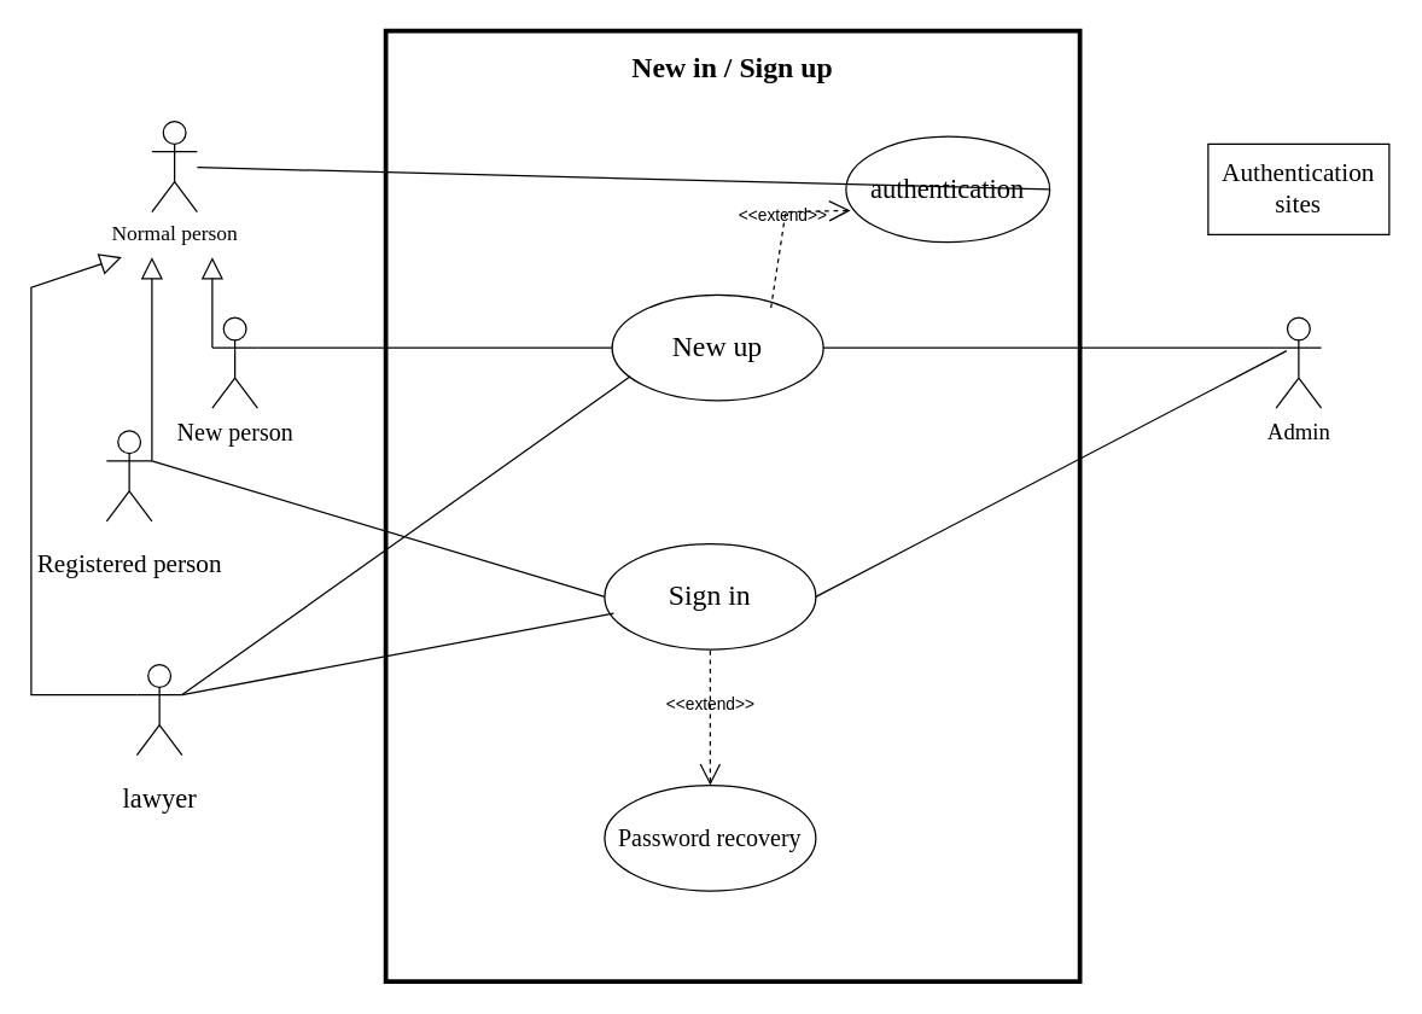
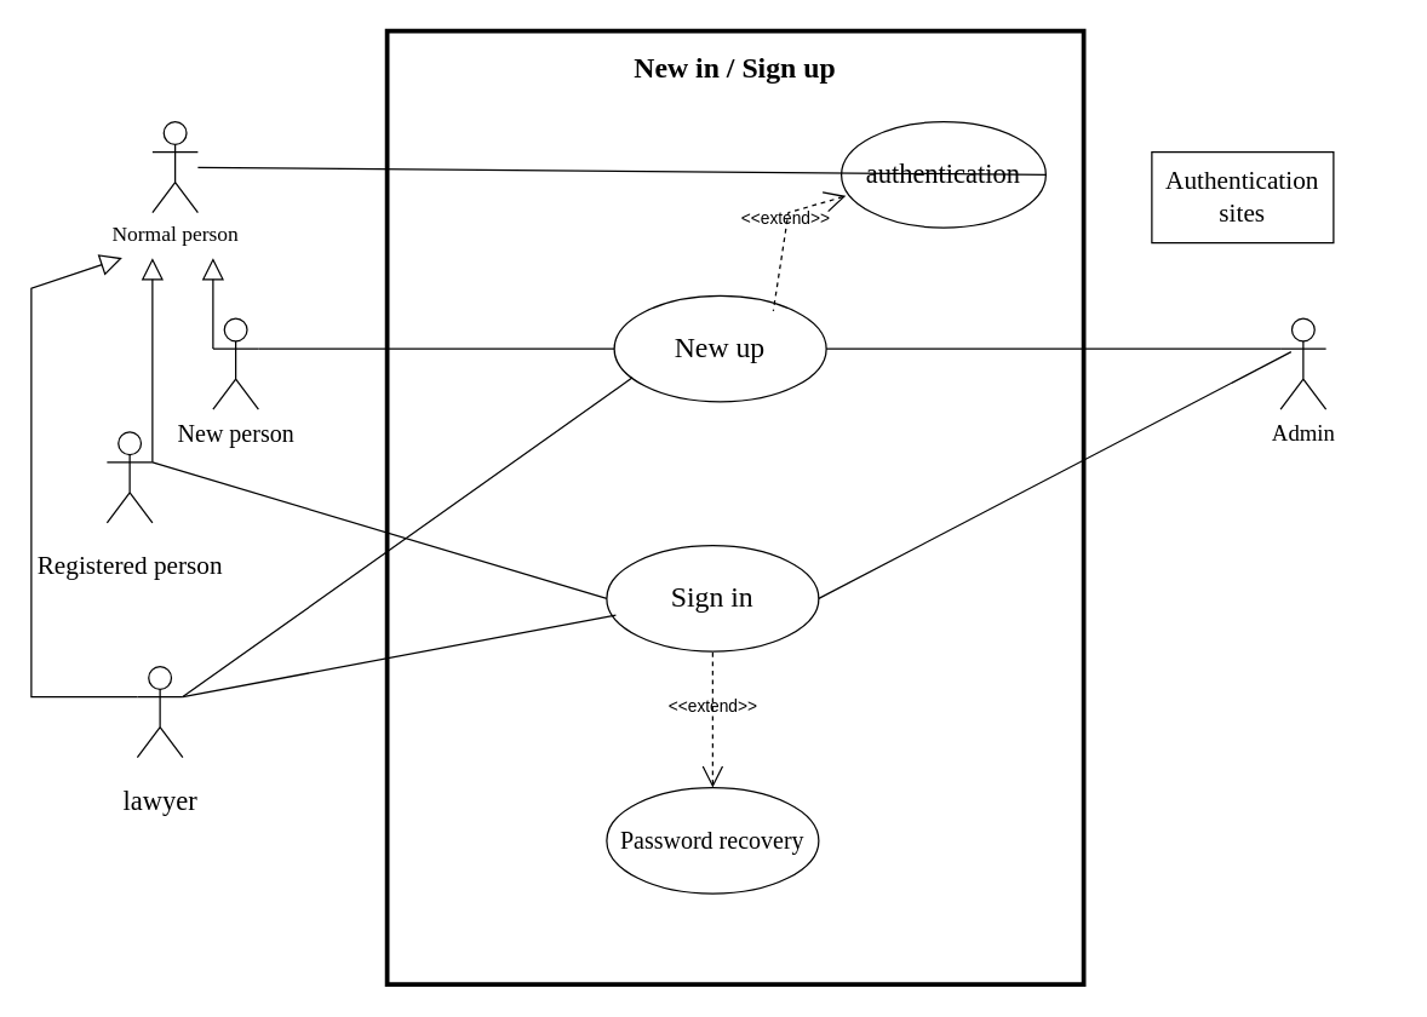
- <mxCell id="22" value="&lt;font style=&quot;font-size: 18px;&quot; face=&quot;Times New Roman&quot;&gt;authentication&lt;/font&gt;" style="ellipse;whiteSpace=wrap;html=1;" vertex="1" parent="1"><mxGeometry x="560" y="90" width="135" height="70" as="geometry" /></mxCell>
+ <mxCell id="22" value="&lt;font style=&quot;font-size: 18px;&quot; face=&quot;Times New Roman&quot;&gt;authentication&lt;/font&gt;" style="ellipse;whiteSpace=wrap;html=1;" vertex="1" parent="1"><mxGeometry x="555" y="80" width="135" height="70" as="geometry" /></mxCell>
- <mxCell id="24" value="&lt;font style=&quot;font-size: 17px;&quot; face=&quot;Times New Roman&quot;&gt;Authentication sites&lt;br&gt;&lt;/font&gt;" style="rounded=0;whiteSpace=wrap;html=1;" vertex="1" parent="1"><mxGeometry x="800" y="95" width="120" height="60" as="geometry" /></mxCell>
+ <mxCell id="24" value="&lt;font style=&quot;font-size: 17px;&quot; face=&quot;Times New Roman&quot;&gt;Authentication sites&lt;br&gt;&lt;/font&gt;" style="rounded=0;whiteSpace=wrap;html=1;" vertex="1" parent="1"><mxGeometry x="760" y="100" width="120" height="60" as="geometry" /></mxCell>
